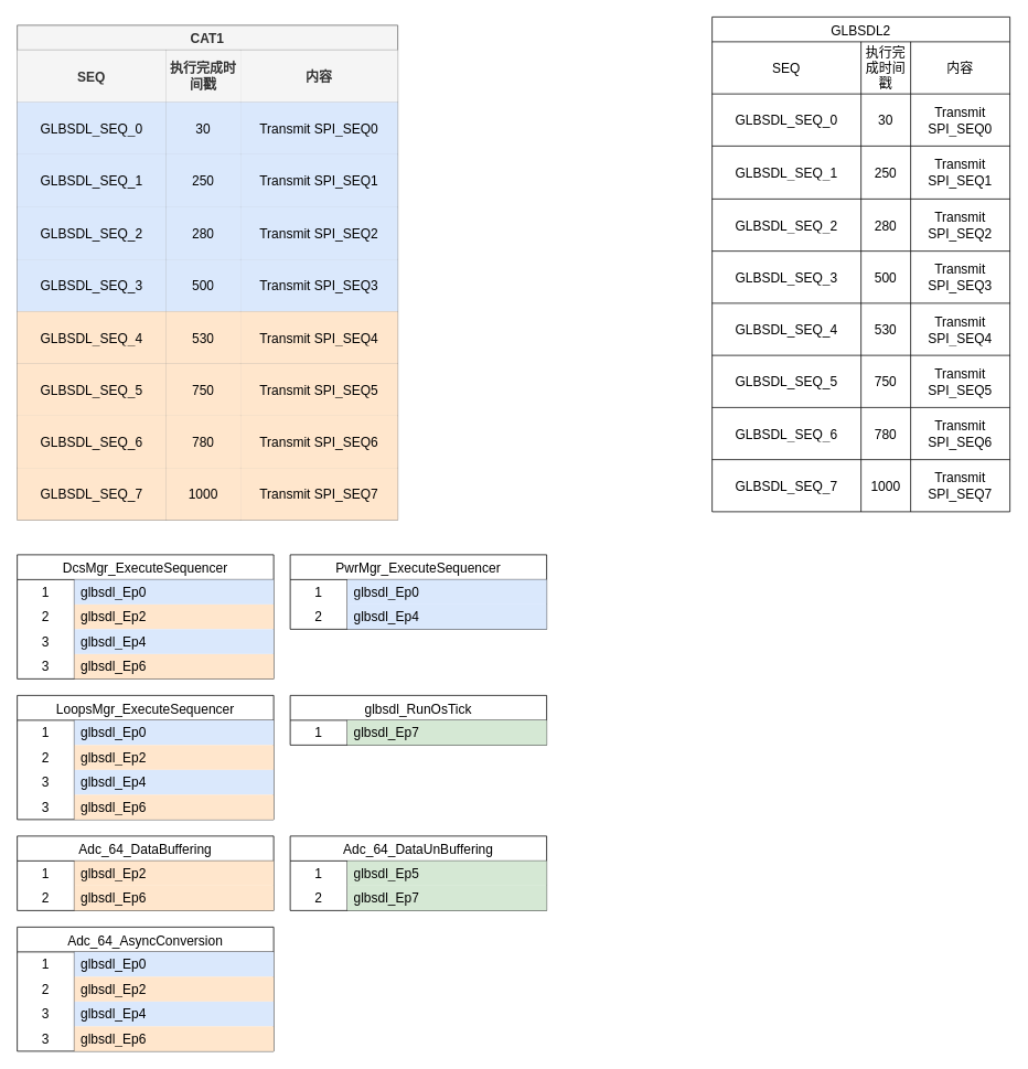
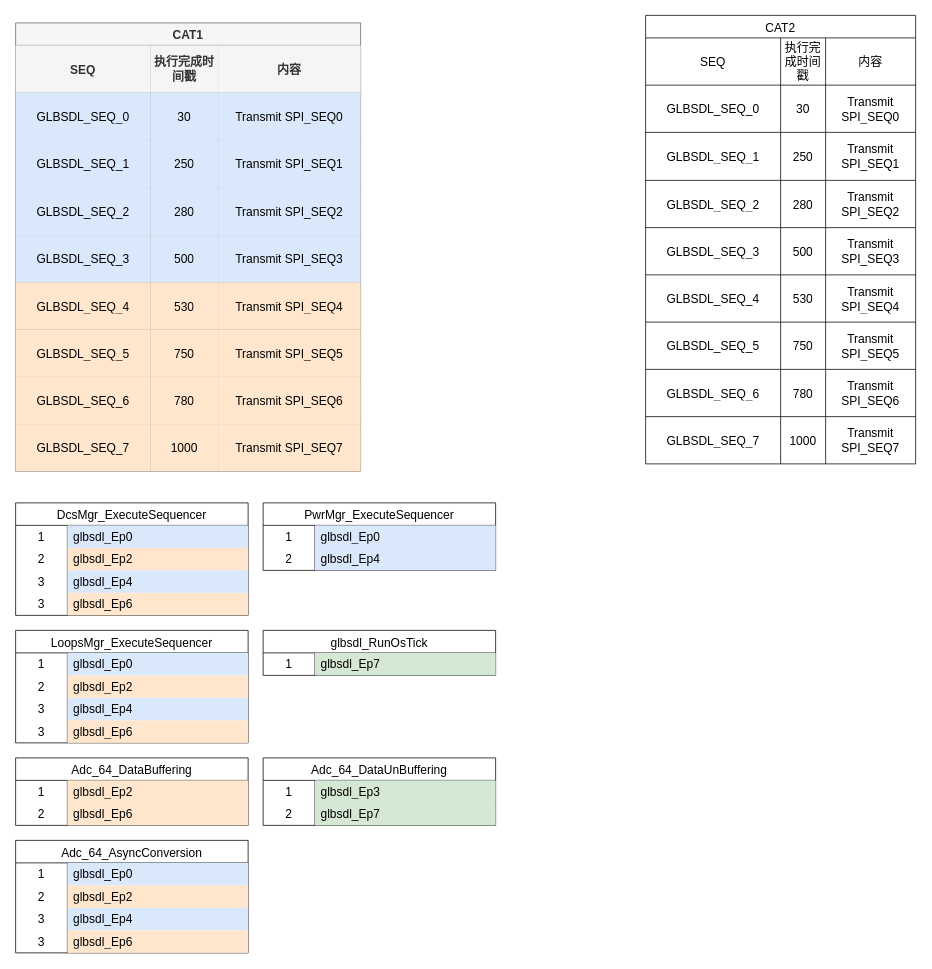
- <mxCell id="39" value="GLBSDL2" style="shape=table;startSize=30;container=1;collapsible=0;childLayout=tableLayout;strokeColor=default;fontSize=16;" vertex="1" parent="1"><mxGeometry x="860" y="20" width="360" height="598" as="geometry" /></mxCell>
+ <mxCell id="39" value="CAT2" style="shape=table;startSize=30;container=1;collapsible=0;childLayout=tableLayout;strokeColor=default;fontSize=16;" vertex="1" parent="1"><mxGeometry x="860" y="20" width="360" height="598" as="geometry" /></mxCell>
- <mxCell id="125" value="glbsdl_Ep5" style="shape=partialRectangle;html=1;whiteSpace=wrap;connectable=0;fillColor=#d5e8d4;top=0;left=0;bottom=0;right=0;align=left;spacingLeft=6;overflow=hidden;strokeColor=#82b366;fontSize=16;" vertex="1" parent="123"><mxGeometry x="69" width="241" height="30" as="geometry"><mxRectangle width="241" height="30" as="alternateBounds" /></mxGeometry></mxCell>
+ <mxCell id="125" value="glbsdl_Ep3" style="shape=partialRectangle;html=1;whiteSpace=wrap;connectable=0;fillColor=#d5e8d4;top=0;left=0;bottom=0;right=0;align=left;spacingLeft=6;overflow=hidden;strokeColor=#82b366;fontSize=16;" vertex="1" parent="123"><mxGeometry x="69" width="241" height="30" as="geometry"><mxRectangle width="241" height="30" as="alternateBounds" /></mxGeometry></mxCell>
